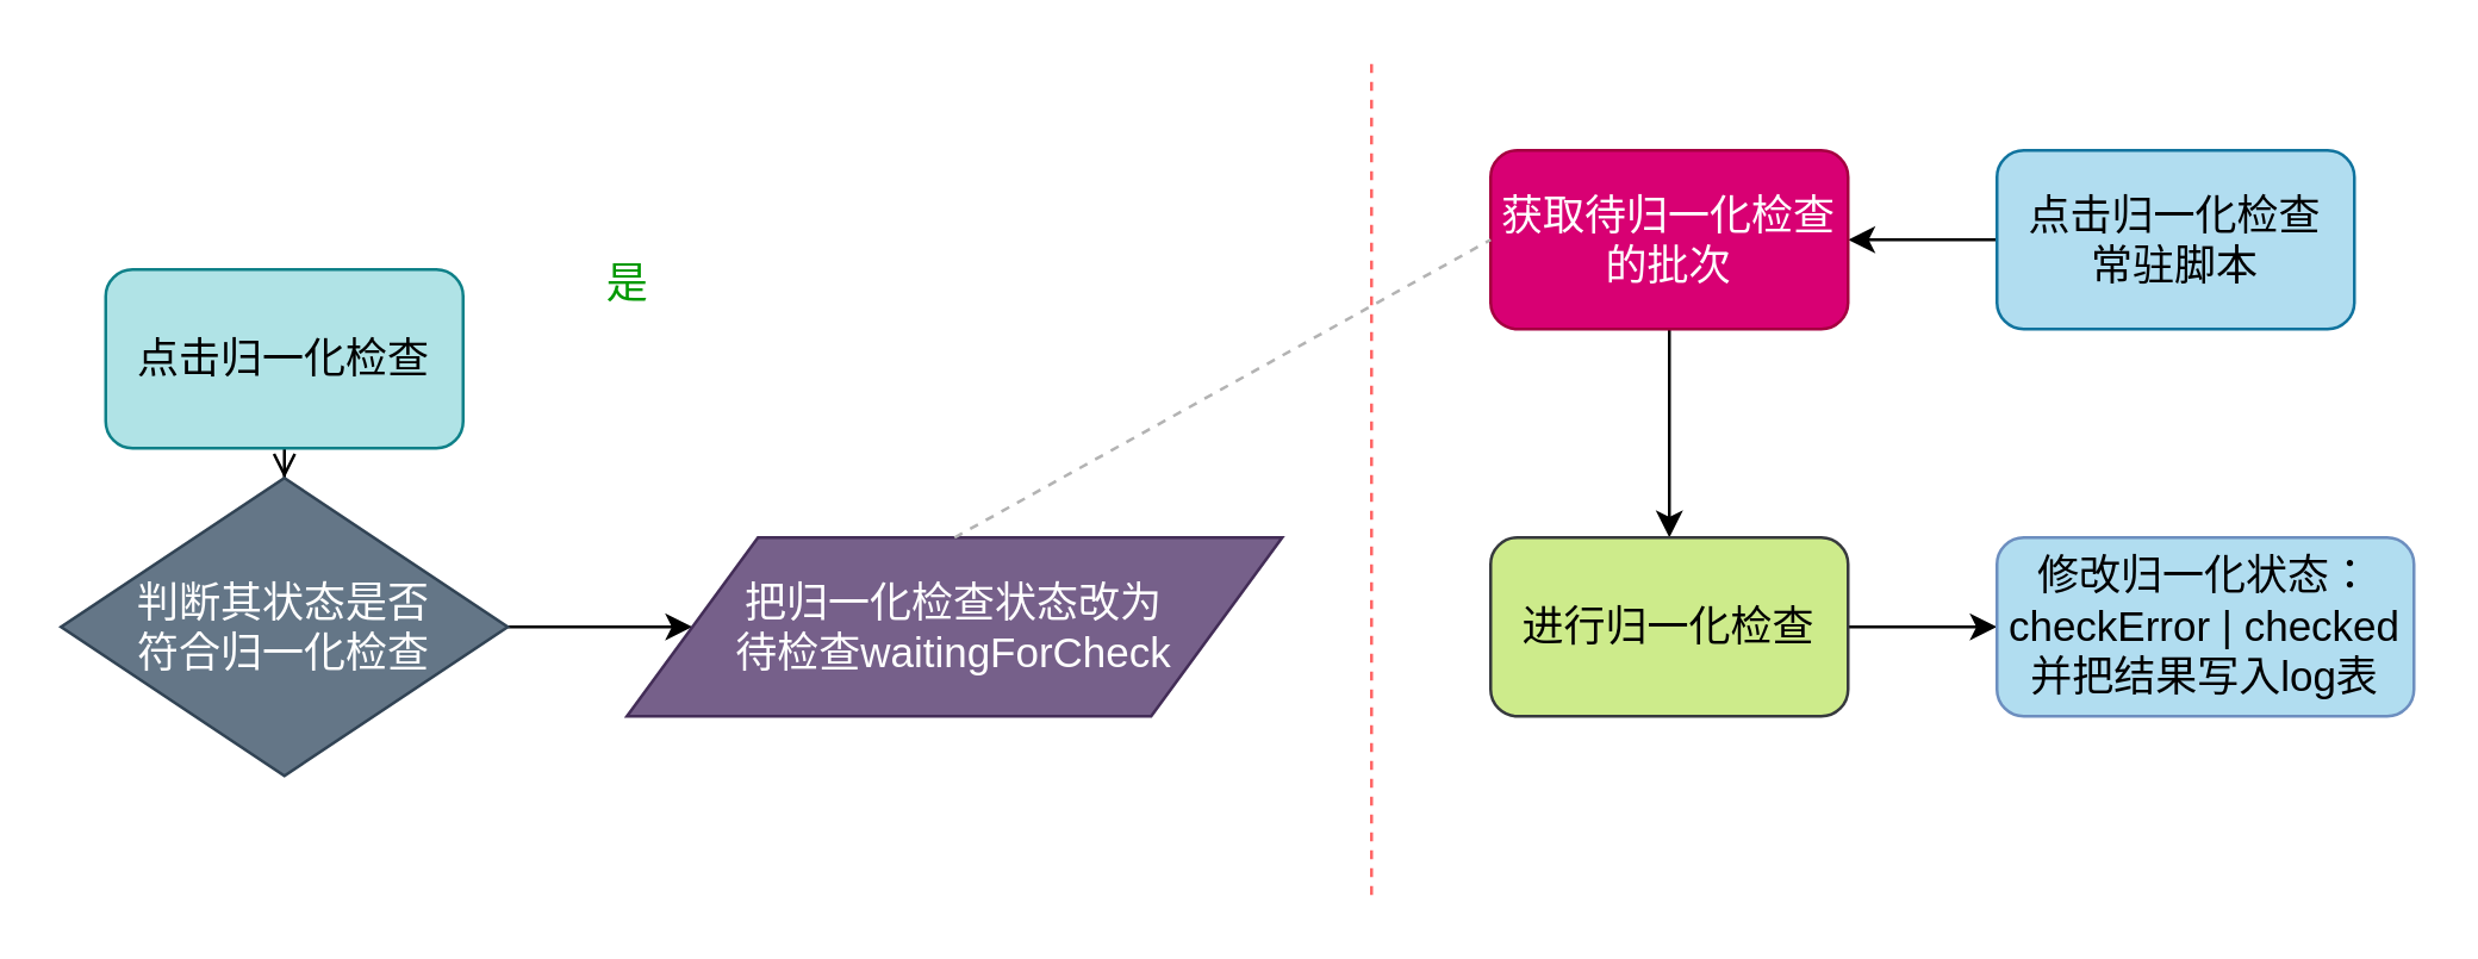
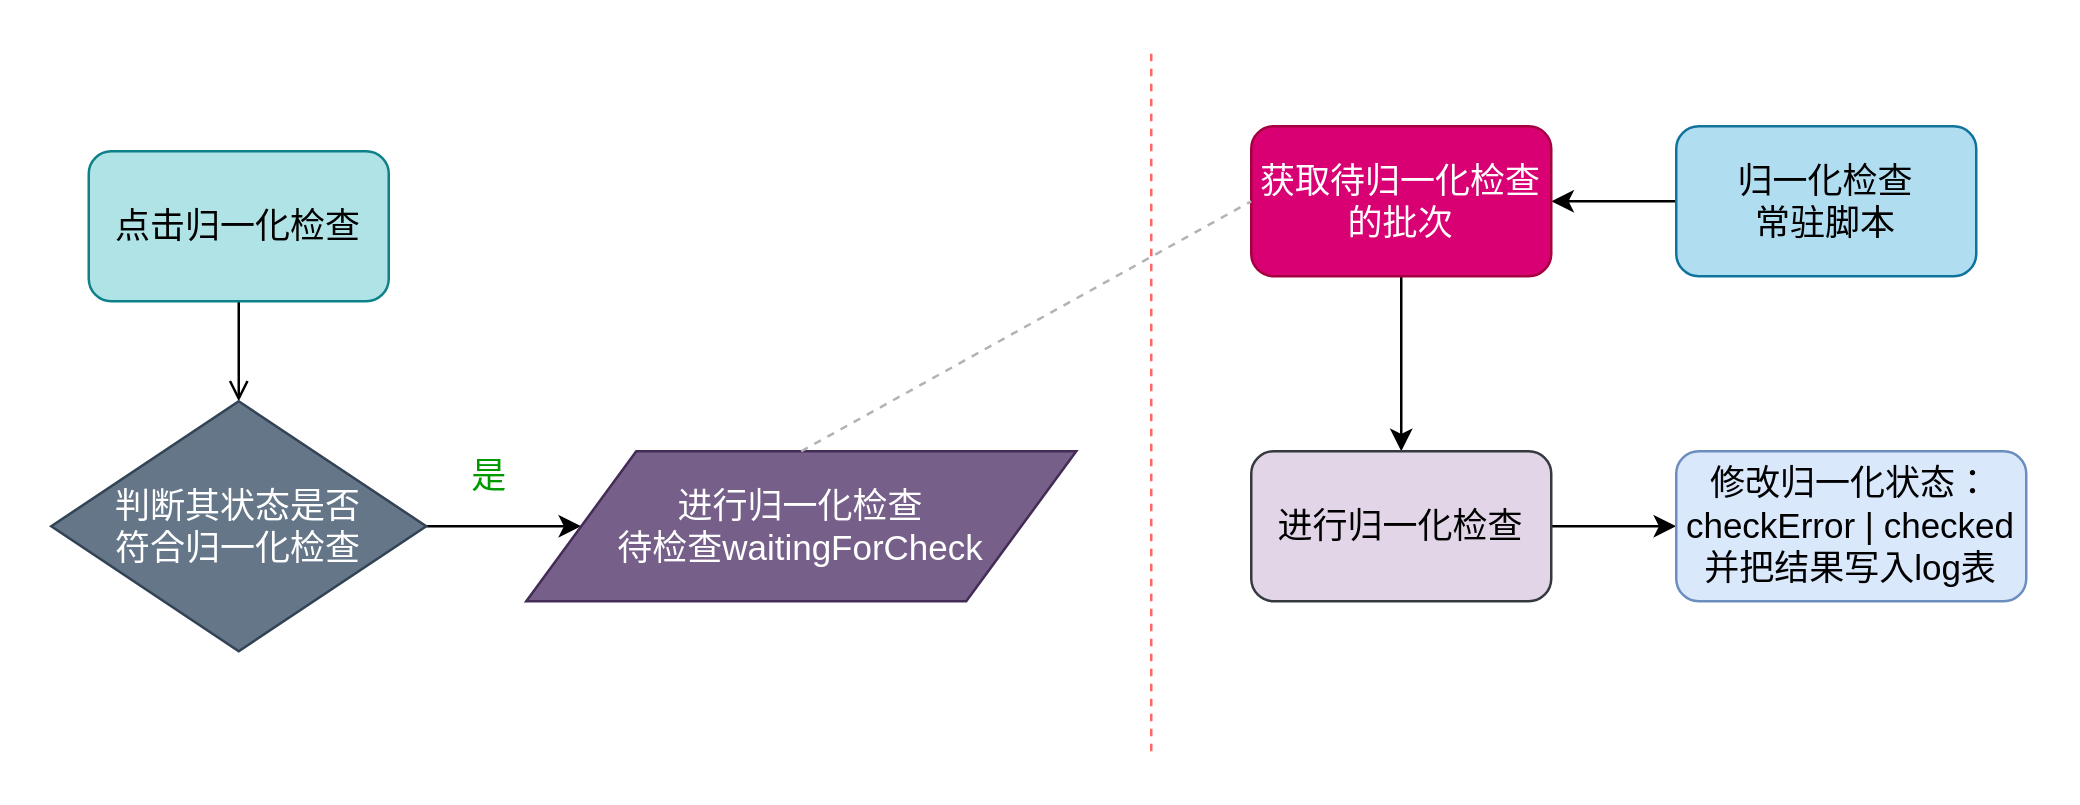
- <mxCell id="8" value="点击归一化检查&lt;br&gt;常驻脚本" style="rounded=1;whiteSpace=wrap;html=1;fontSize=14;fillColor=#b1ddf0;strokeColor=#10739e;" vertex="1" parent="1"><mxGeometry x="670" y="50" width="120" height="60" as="geometry" /></mxCell>
+ <mxCell id="8" value="归一化检查&lt;br&gt;常驻脚本" style="rounded=1;whiteSpace=wrap;html=1;fontSize=14;fillColor=#b1ddf0;strokeColor=#10739e;" vertex="1" parent="1"><mxGeometry x="670" y="50" width="120" height="60" as="geometry" /></mxCell>
- <mxCell id="14" value="&lt;font color=&quot;#009900&quot;&gt;是&lt;/font&gt;" style="text;html=1;align=center;verticalAlign=middle;resizable=0;points=[];autosize=1;fontSize=14;" vertex="1" parent="1"><mxGeometry x="195" y="85" width="30" height="20" as="geometry" /></mxCell>
+ <mxCell id="14" value="&lt;font color=&quot;#009900&quot;&gt;是&lt;/font&gt;" style="text;html=1;align=center;verticalAlign=middle;resizable=0;points=[];autosize=1;fontSize=14;" vertex="1" parent="1"><mxGeometry x="180" y="180" width="30" height="20" as="geometry" /></mxCell>
- <mxCell id="3" value="点击归一化检查" style="rounded=1;whiteSpace=wrap;html=1;fontSize=14;fillColor=#b0e3e6;strokeColor=#0e8088;" vertex="1" parent="1"><mxGeometry x="35" y="90" width="120" height="60" as="geometry" /></mxCell>
+ <mxCell id="3" value="点击归一化检查" style="rounded=1;whiteSpace=wrap;html=1;fontSize=14;fillColor=#b0e3e6;strokeColor=#0e8088;" vertex="1" parent="1"><mxGeometry x="35" y="60" width="120" height="60" as="geometry" /></mxCell>
- <mxCell id="6" value="&lt;span style=&quot;font-size: 14px;&quot;&gt;把归一化检查状态改为&lt;br style=&quot;font-size: 14px;&quot;&gt;待检查waitingForCheck&lt;/span&gt;" style="shape=parallelogram;perimeter=parallelogramPerimeter;whiteSpace=wrap;html=1;fontSize=14;fillColor=#76608a;strokeColor=#432D57;fontColor=#ffffff;" vertex="1" parent="1"><mxGeometry x="210" y="180" width="220" height="60" as="geometry" /></mxCell>
+ <mxCell id="6" value="&lt;span style=&quot;font-size: 14px;&quot;&gt;进行归一化检查&lt;br style=&quot;font-size: 14px;&quot;&gt;待检查waitingForCheck&lt;/span&gt;" style="shape=parallelogram;perimeter=parallelogramPerimeter;whiteSpace=wrap;html=1;fontSize=14;fillColor=#76608a;strokeColor=#432D57;fontColor=#ffffff;" vertex="1" parent="1"><mxGeometry x="210" y="180" width="220" height="60" as="geometry" /></mxCell>
- <mxCell id="12" value="进行归一化检查" style="rounded=1;whiteSpace=wrap;html=1;fontSize=14;fillColor=#cdeb8b;strokeColor=#36393d;" vertex="1" parent="1"><mxGeometry x="500" y="180" width="120" height="60" as="geometry" /></mxCell>
+ <mxCell id="12" value="进行归一化检查" style="rounded=1;whiteSpace=wrap;html=1;fontSize=14;fillColor=#e1d5e7;strokeColor=#36393d;" vertex="1" parent="1"><mxGeometry x="500" y="180" width="120" height="60" as="geometry" /></mxCell>
- <mxCell id="13" value="修改归一化状态：&lt;br&gt;checkError | checked&lt;br&gt;并把结果写入log表" style="rounded=1;whiteSpace=wrap;html=1;fontSize=14;fillColor=#b1ddf0;strokeColor=#6c8ebf;" vertex="1" parent="1"><mxGeometry x="670" y="180" width="140" height="60" as="geometry" /></mxCell>
+ <mxCell id="13" value="修改归一化状态：&lt;br&gt;checkError | checked&lt;br&gt;并把结果写入log表" style="rounded=1;whiteSpace=wrap;html=1;fontSize=14;fillColor=#dae8fc;strokeColor=#6c8ebf;" vertex="1" parent="1"><mxGeometry x="670" y="180" width="140" height="60" as="geometry" /></mxCell>
